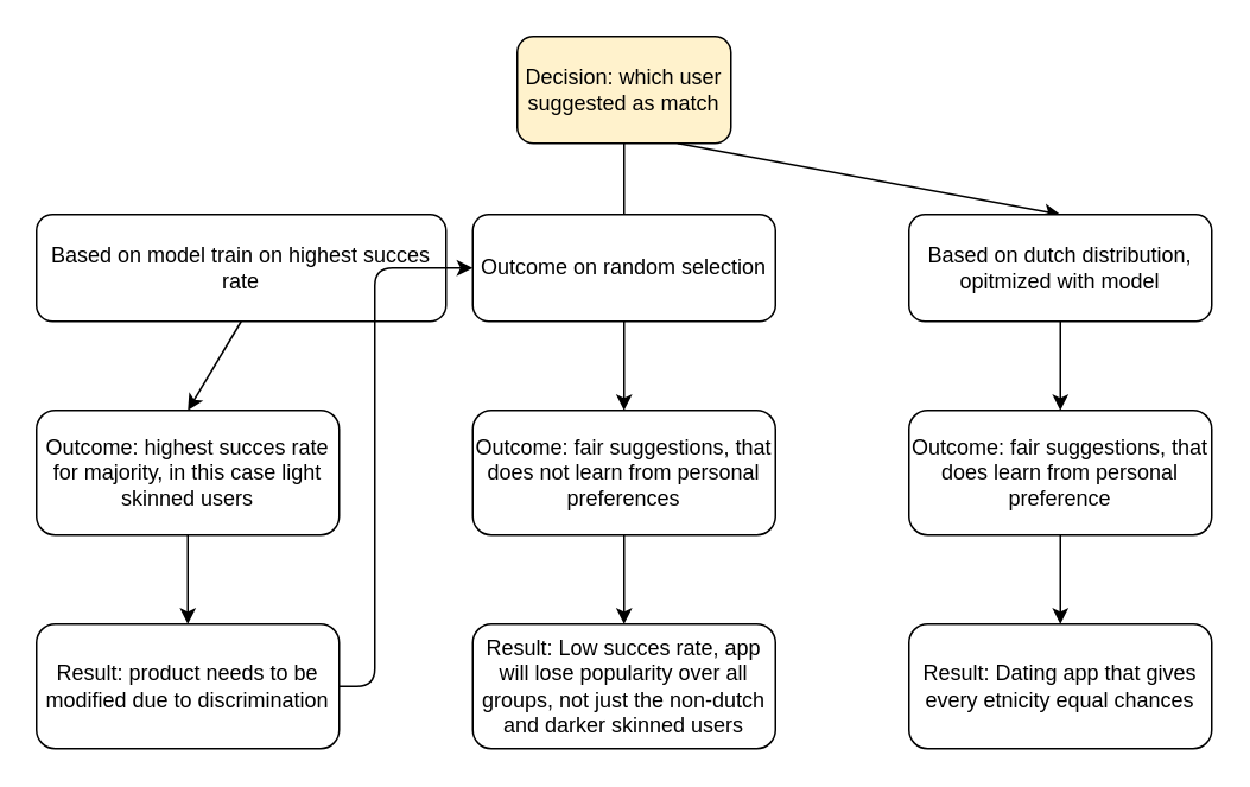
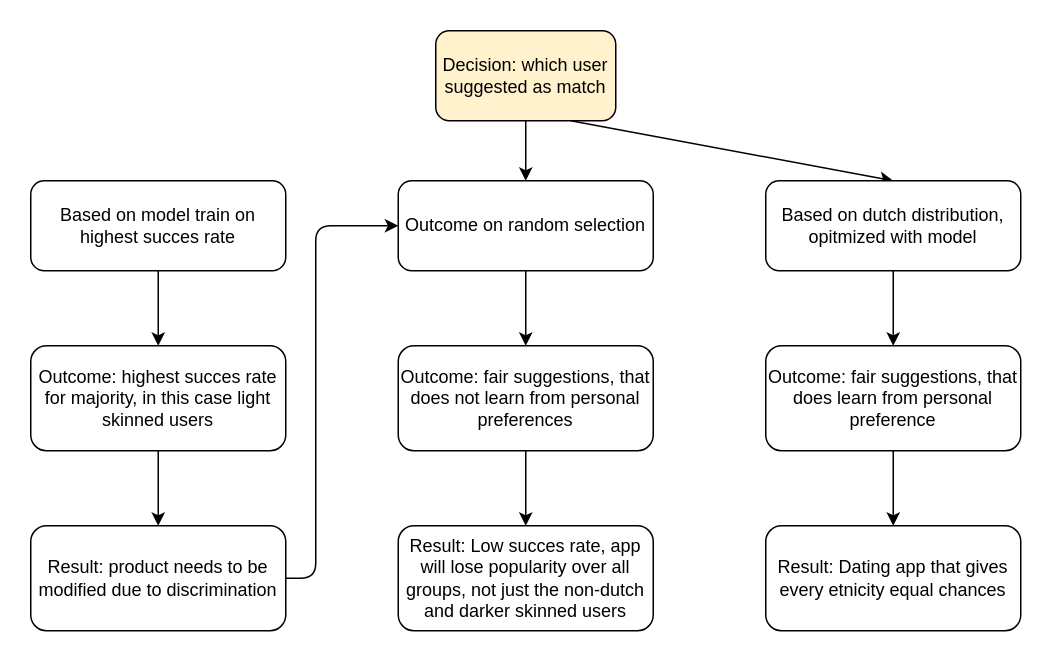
- <mxCell id="2" style="edgeStyle=none;html=1;exitX=0.5;exitY=1;exitDx=0;exitDy=0;entryX=0.5;entryY=0;entryDx=0;entryDy=0;endArrow=none;" parent="1" source="4" target="8" edge="1"><mxGeometry relative="1" as="geometry" /></mxCell>
+ <mxCell id="2" style="edgeStyle=none;html=1;exitX=0.5;exitY=1;exitDx=0;exitDy=0;entryX=0.5;entryY=0;entryDx=0;entryDy=0;" parent="1" source="4" target="8" edge="1"><mxGeometry relative="1" as="geometry" /></mxCell>
- <mxCell id="6" value="Based on model train on highest succes rate" style="rounded=1;whiteSpace=wrap;html=1;" parent="1" vertex="1"><mxGeometry x="20" y="120" width="230" height="60" as="geometry" /></mxCell>
+ <mxCell id="6" value="Based on model train on highest succes rate" style="rounded=1;whiteSpace=wrap;html=1;" parent="1" vertex="1"><mxGeometry x="20" y="120" width="170" height="60" as="geometry" /></mxCell>
